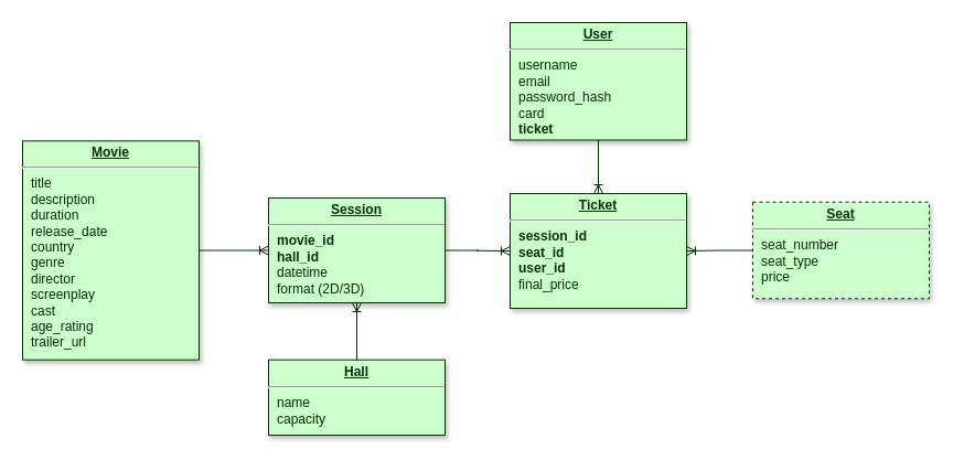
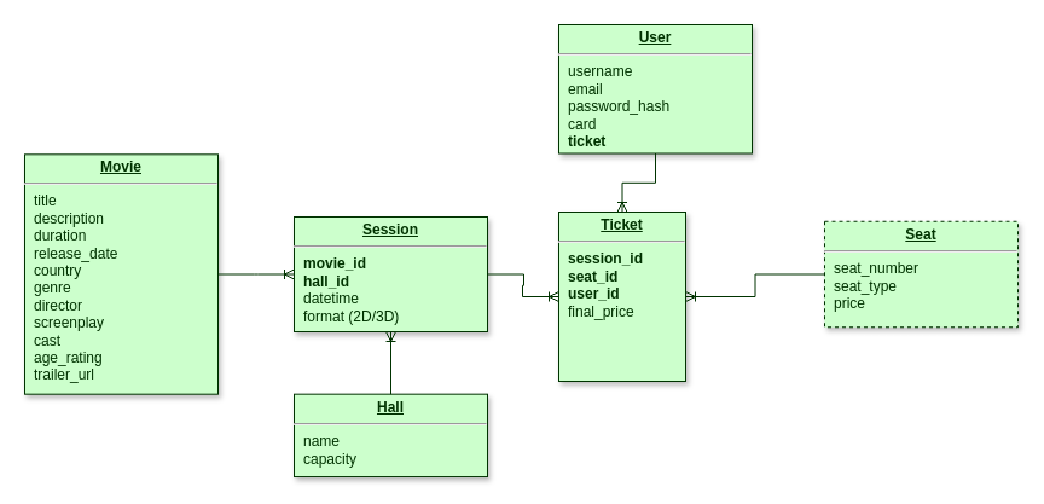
- <mxCell id="2" value="&lt;p style=&quot;margin: 4px 0px 0px; text-align: center;&quot;&gt;&lt;b&gt;&lt;u&gt;Ticket&lt;/u&gt;&lt;/b&gt;&lt;/p&gt;&lt;hr&gt;&lt;p style=&quot;margin: 0px; margin-left: 8px;&quot;&gt;&lt;b&gt;session_id&lt;/b&gt;&lt;/p&gt;&lt;p style=&quot;margin: 0px; margin-left: 8px;&quot;&gt;&lt;b&gt;seat_id&lt;/b&gt;&lt;/p&gt;&lt;p style=&quot;margin: 0px; margin-left: 8px;&quot;&gt;&lt;b&gt;user_id&lt;/b&gt;&lt;/p&gt;&lt;p style=&quot;margin: 0px; margin-left: 8px;&quot;&gt;final_price&lt;/p&gt;" style="verticalAlign=top;align=left;overflow=fill;fontSize=12;fontFamily=Helvetica;html=1;strokeColor=#003300;shadow=1;fillColor=#CCFFCC;fontColor=#003300;" parent="1" vertex="1"><mxGeometry x="462" y="175" width="160" height="104" as="geometry" /></mxCell>
+ <mxCell id="2" value="&lt;p style=&quot;margin: 4px 0px 0px; text-align: center;&quot;&gt;&lt;b&gt;&lt;u&gt;Ticket&lt;/u&gt;&lt;/b&gt;&lt;/p&gt;&lt;hr&gt;&lt;p style=&quot;margin: 0px; margin-left: 8px;&quot;&gt;&lt;b&gt;session_id&lt;/b&gt;&lt;/p&gt;&lt;p style=&quot;margin: 0px; margin-left: 8px;&quot;&gt;&lt;b&gt;seat_id&lt;/b&gt;&lt;/p&gt;&lt;p style=&quot;margin: 0px; margin-left: 8px;&quot;&gt;&lt;b&gt;user_id&lt;/b&gt;&lt;/p&gt;&lt;p style=&quot;margin: 0px; margin-left: 8px;&quot;&gt;final_price&lt;/p&gt;" style="verticalAlign=top;align=left;overflow=fill;fontSize=12;fontFamily=Helvetica;html=1;strokeColor=#003300;shadow=1;fillColor=#CCFFCC;fontColor=#003300;" parent="1" vertex="1"><mxGeometry x="462" y="175" width="105" height="140" as="geometry" /></mxCell>
